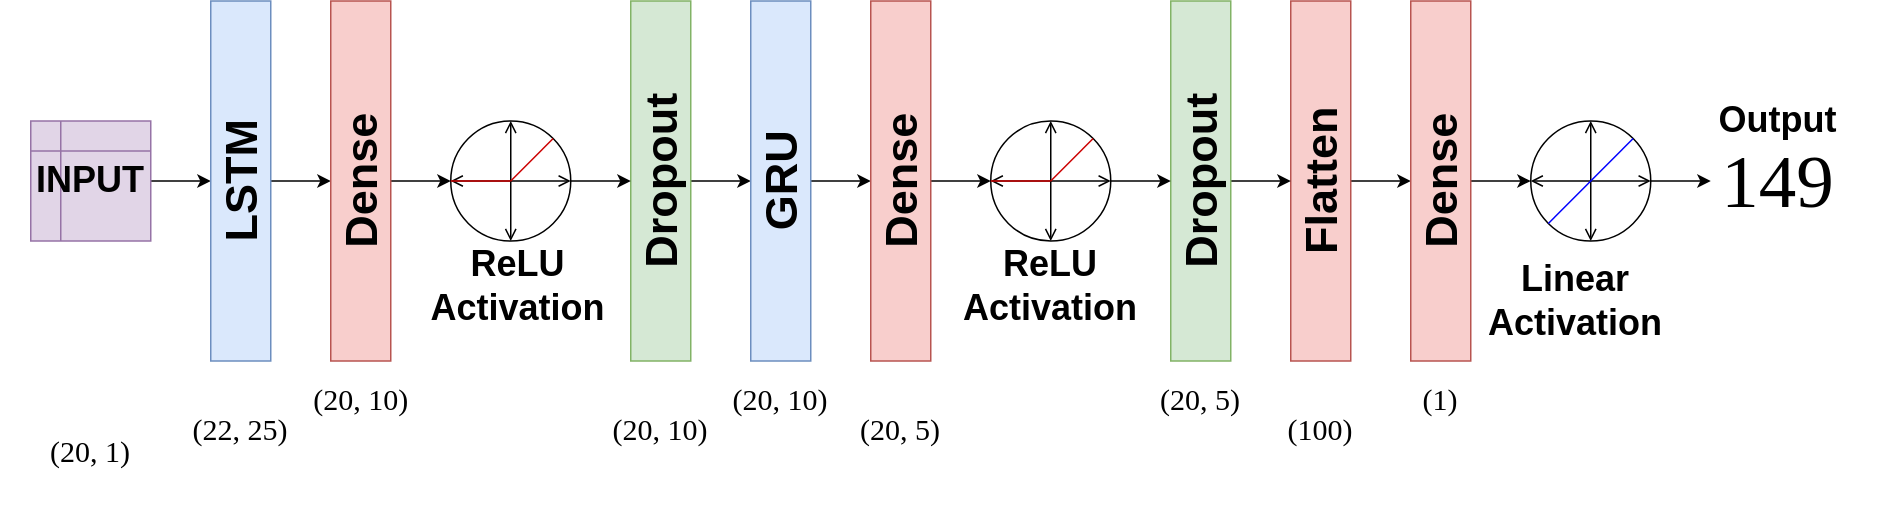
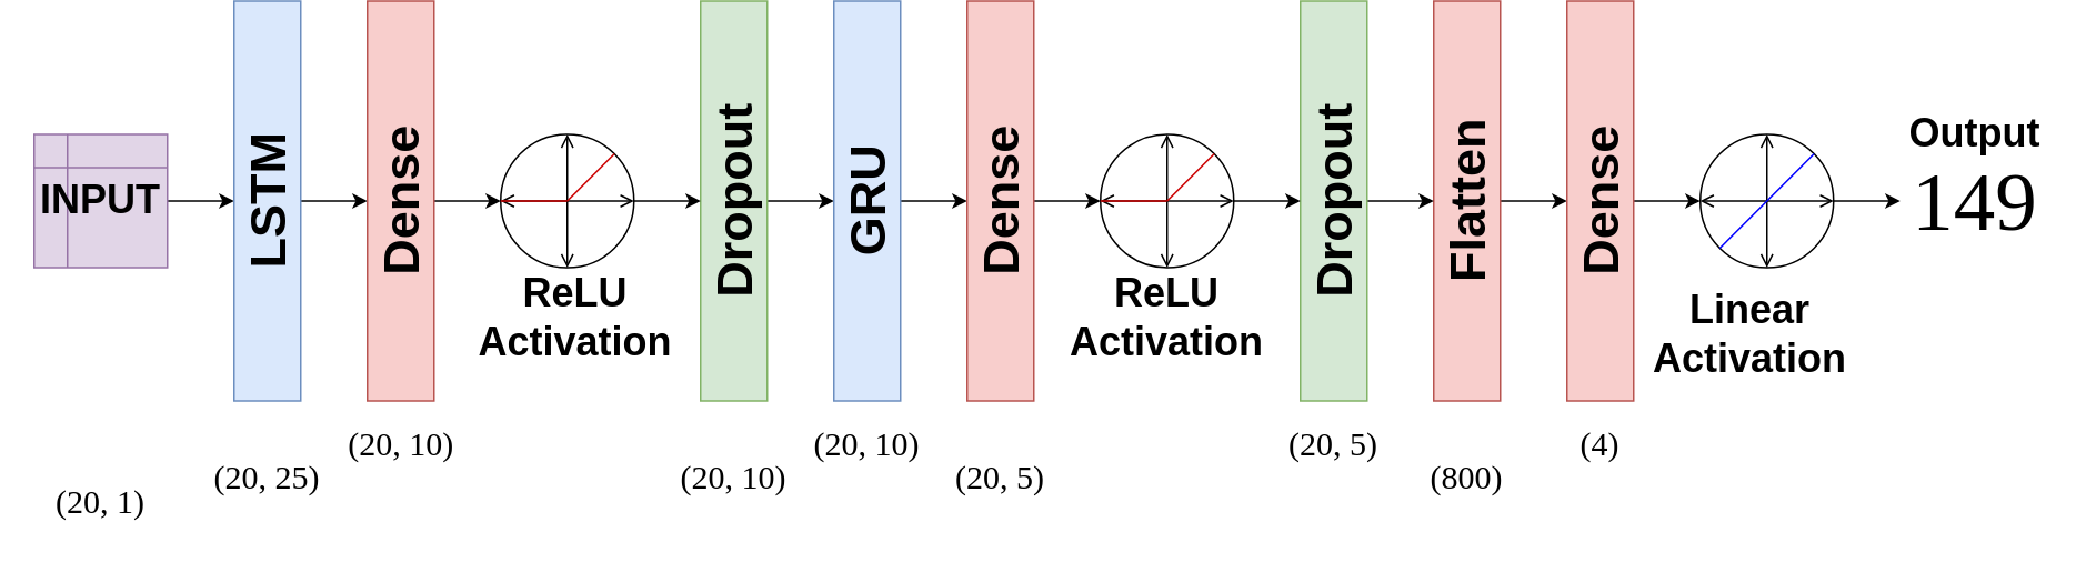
- <mxCell id="53" value="(1)" style="text;html=1;strokeColor=none;fillColor=none;align=center;verticalAlign=middle;whiteSpace=wrap;rounded=0;fontFamily=Verdana;fontSize=20;" parent="1" vertex="1"><mxGeometry x="915" y="210" width="90" height="30" as="geometry" /></mxCell>
+ <mxCell id="53" value="(4)" style="text;html=1;strokeColor=none;fillColor=none;align=center;verticalAlign=middle;whiteSpace=wrap;rounded=0;fontFamily=Verdana;fontSize=20;" parent="1" vertex="1"><mxGeometry x="915" y="210" width="90" height="30" as="geometry" /></mxCell>
- <mxCell id="46" value="(22, 25)" style="text;html=1;strokeColor=none;fillColor=none;align=center;verticalAlign=middle;whiteSpace=wrap;rounded=0;fontFamily=Verdana;fontSize=20;" parent="1" vertex="1"><mxGeometry x="115" y="230" width="90" height="30" as="geometry" /></mxCell>
+ <mxCell id="46" value="(20, 25)" style="text;html=1;strokeColor=none;fillColor=none;align=center;verticalAlign=middle;whiteSpace=wrap;rounded=0;fontFamily=Verdana;fontSize=20;" parent="1" vertex="1"><mxGeometry x="115" y="230" width="90" height="30" as="geometry" /></mxCell>
- <mxCell id="52" value="(100)" style="text;html=1;strokeColor=none;fillColor=none;align=center;verticalAlign=middle;whiteSpace=wrap;rounded=0;fontFamily=Verdana;fontSize=20;" parent="1" vertex="1"><mxGeometry x="835" y="230" width="90" height="30" as="geometry" /></mxCell>
+ <mxCell id="52" value="(800)" style="text;html=1;strokeColor=none;fillColor=none;align=center;verticalAlign=middle;whiteSpace=wrap;rounded=0;fontFamily=Verdana;fontSize=20;" parent="1" vertex="1"><mxGeometry x="835" y="230" width="90" height="30" as="geometry" /></mxCell>
